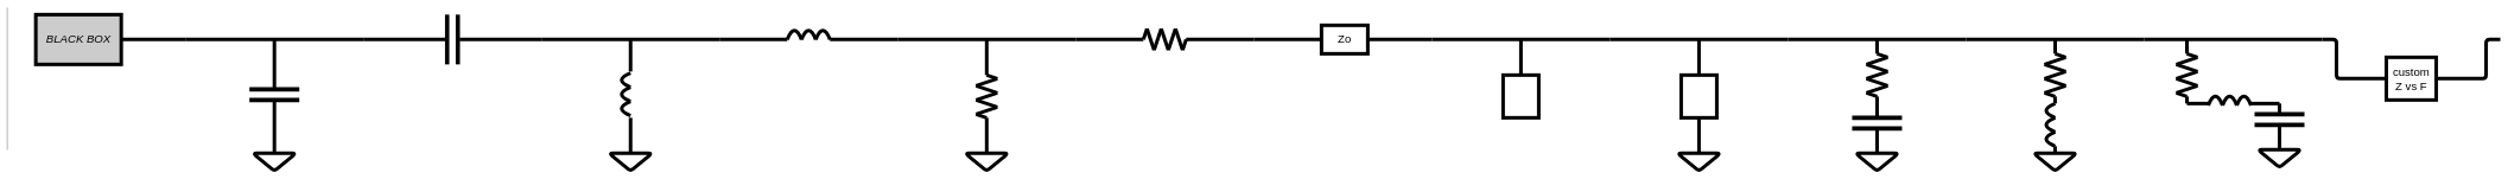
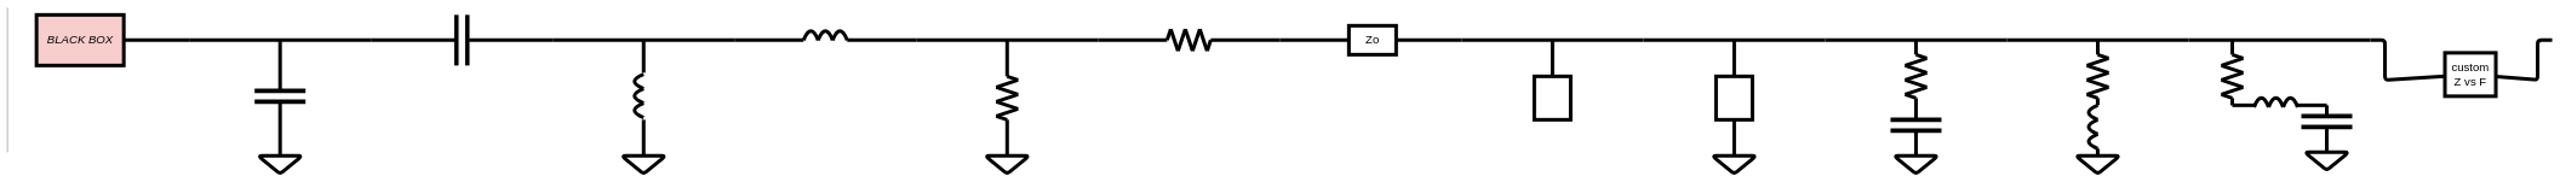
- <mxCell id="105" value="&lt;font style=&quot;font-size: 32px&quot;&gt;&lt;i&gt;BLACK BOX&lt;/i&gt;&lt;/font&gt;" style="rounded=0;whiteSpace=wrap;html=1;glass=0;strokeColor=#000000;strokeWidth=10;fillColor=#CCCCCC;" parent="1" vertex="1"><mxGeometry x="100" y="40" width="240" height="140" as="geometry" /></mxCell>
+ <mxCell id="105" value="&lt;font style=&quot;font-size: 32px&quot;&gt;&lt;i&gt;BLACK BOX&lt;/i&gt;&lt;/font&gt;" style="rounded=0;whiteSpace=wrap;html=1;glass=0;strokeColor=#000000;strokeWidth=10;fillColor=#f8cecc;" parent="1" vertex="1"><mxGeometry x="100" y="40" width="240" height="140" as="geometry" /></mxCell>
- <mxCell id="107" value="&lt;font style=&quot;font-size: 32px&quot;&gt;custom&lt;br&gt;Z vs F&lt;/font&gt;" style="rounded=0;whiteSpace=wrap;html=1;glass=0;strokeColor=#000000;fillColor=none;strokeWidth=10;" parent="1" vertex="1"><mxGeometry x="6700" y="160" width="140" height="120" as="geometry" /></mxCell>
+ <mxCell id="107" value="&lt;font style=&quot;font-size: 32px&quot;&gt;custom&lt;br&gt;Z vs F&lt;/font&gt;" style="rounded=0;whiteSpace=wrap;html=1;glass=0;strokeColor=#000000;fillColor=none;strokeWidth=10;" parent="1" vertex="1"><mxGeometry x="6725" y="145" width="140" height="120" as="geometry" /></mxCell>
